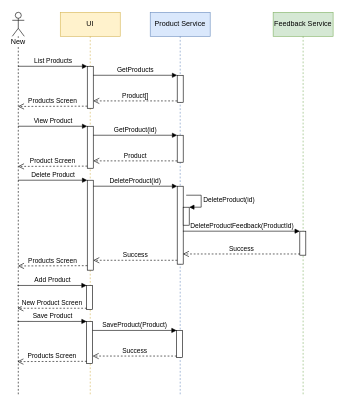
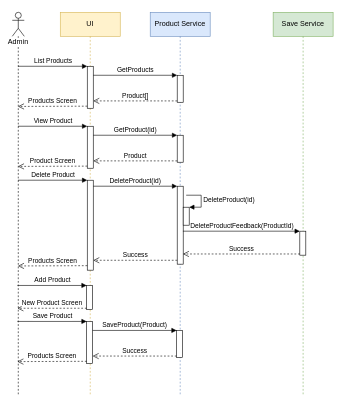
- <mxCell id="5" value="Feedback Service" style="shape=umlLifeline;perimeter=lifelinePerimeter;whiteSpace=wrap;html=1;container=1;collapsible=0;recursiveResize=0;outlineConnect=0;fillColor=#d5e8d4;strokeColor=#82b366;" vertex="1" parent="1"><mxGeometry x="455" y="20" width="100" height="640" as="geometry" /></mxCell>
+ <mxCell id="5" value="Save Service" style="shape=umlLifeline;perimeter=lifelinePerimeter;whiteSpace=wrap;html=1;container=1;collapsible=0;recursiveResize=0;outlineConnect=0;fillColor=#d5e8d4;strokeColor=#82b366;" vertex="1" parent="1"><mxGeometry x="455" y="20" width="100" height="640" as="geometry" /></mxCell>
- <mxCell id="2" value="New" style="shape=umlLifeline;participant=umlActor;perimeter=lifelinePerimeter;whiteSpace=wrap;html=1;container=1;collapsible=0;recursiveResize=0;verticalAlign=top;spacingTop=36;labelBackgroundColor=#ffffff;outlineConnect=0;" vertex="1" parent="1"><mxGeometry x="20" y="20" width="20" height="640" as="geometry" /></mxCell>
+ <mxCell id="2" value="Admin" style="shape=umlLifeline;participant=umlActor;perimeter=lifelinePerimeter;whiteSpace=wrap;html=1;container=1;collapsible=0;recursiveResize=0;verticalAlign=top;spacingTop=36;labelBackgroundColor=#ffffff;outlineConnect=0;" vertex="1" parent="1"><mxGeometry x="20" y="20" width="20" height="640" as="geometry" /></mxCell>
